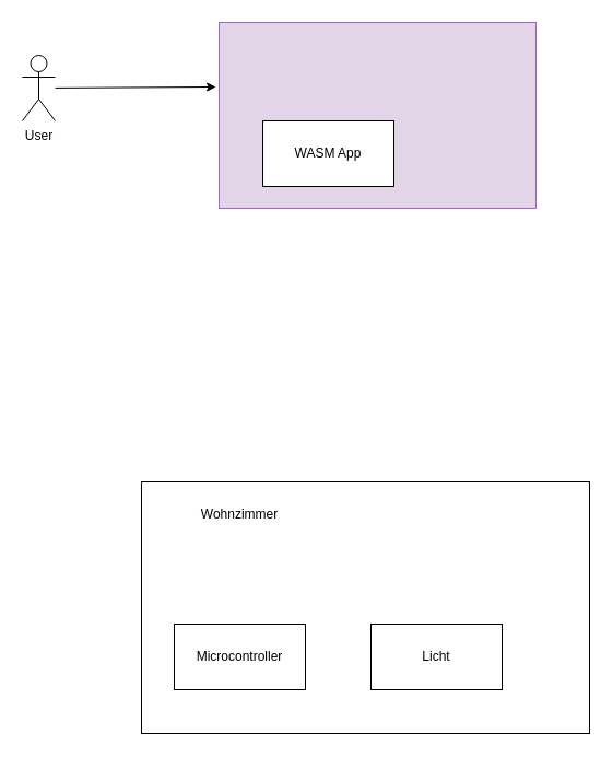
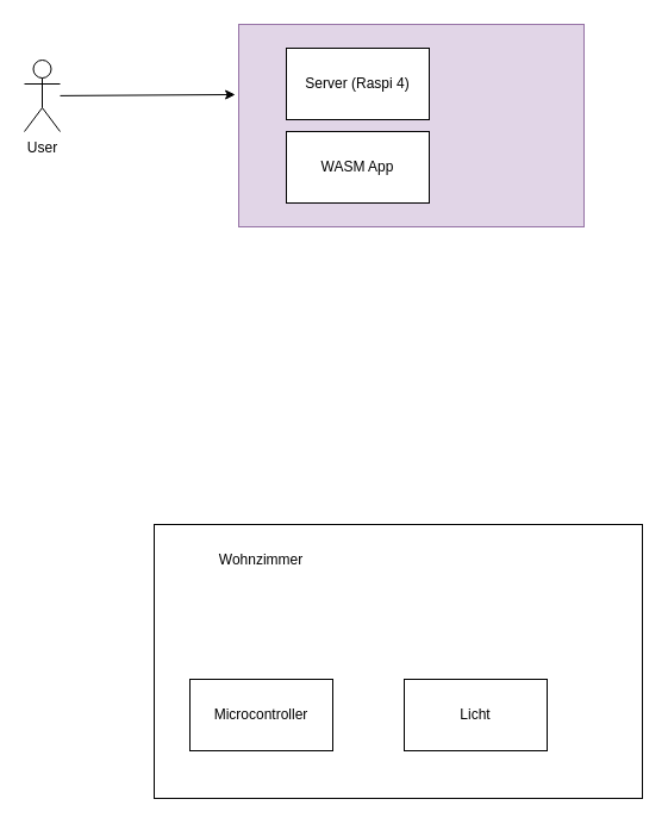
+ <mxCell id="5" value="Server (Raspi 4)" style="rounded=0;whiteSpace=wrap;html=1;" vertex="1" parent="1"><mxGeometry x="240" y="40" width="120" height="60" as="geometry" /></mxCell>
